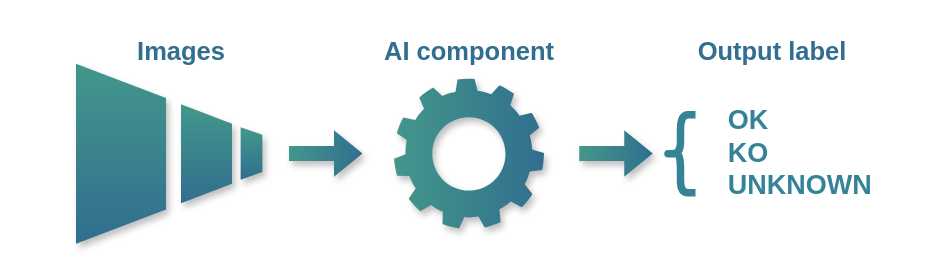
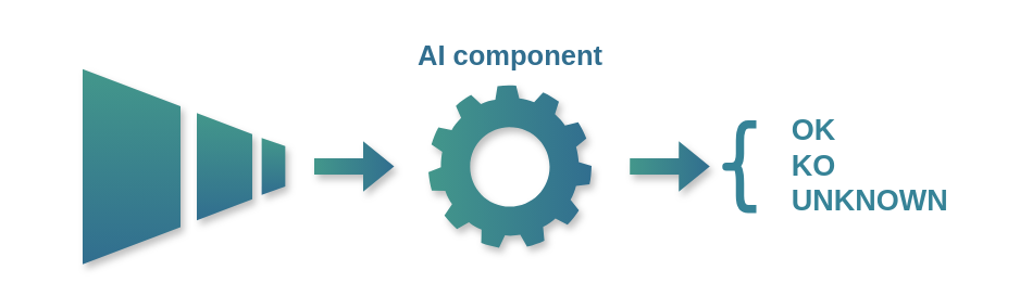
- <mxCell id="6" value="Images" style="text;html=1;align=center;verticalAlign=middle;resizable=0;points=[];autosize=1;strokeColor=none;fillColor=none;fontStyle=1;fontColor=#316E8F;fontSize=17;" parent="1" vertex="1"><mxGeometry x="79.5" y="20" width="80" height="30" as="geometry" /></mxCell>
- <mxCell id="8" value="Output label" style="text;html=1;align=center;verticalAlign=middle;resizable=0;points=[];autosize=1;strokeColor=none;fillColor=none;fontStyle=1;fontColor=#316E8F;fontSize=17;fontFamily=Helvetica;" parent="1" vertex="1"><mxGeometry x="454" y="20" width="120" height="30" as="geometry" /></mxCell>
